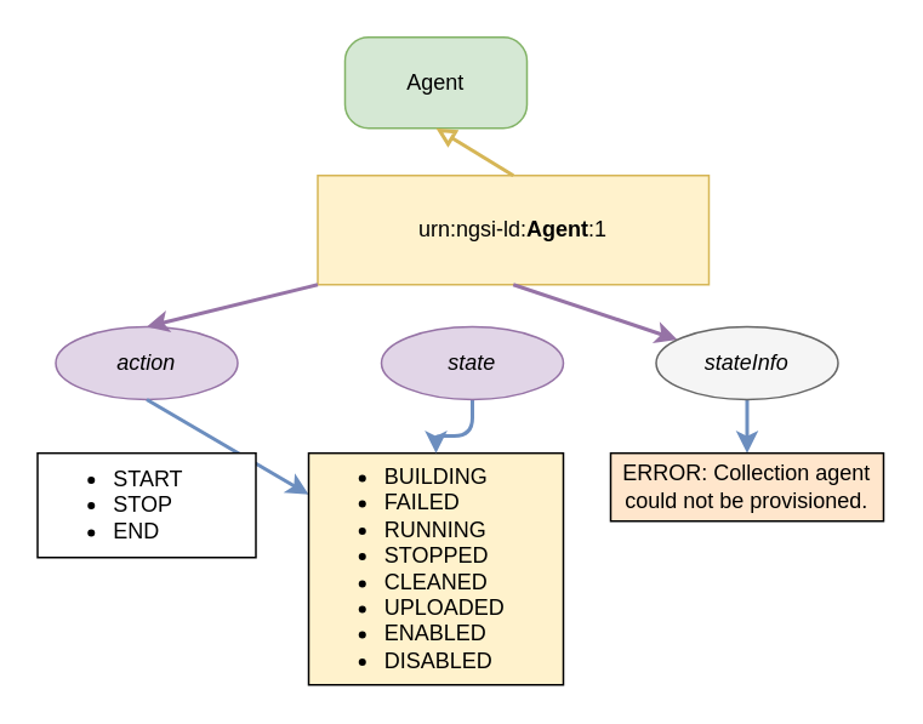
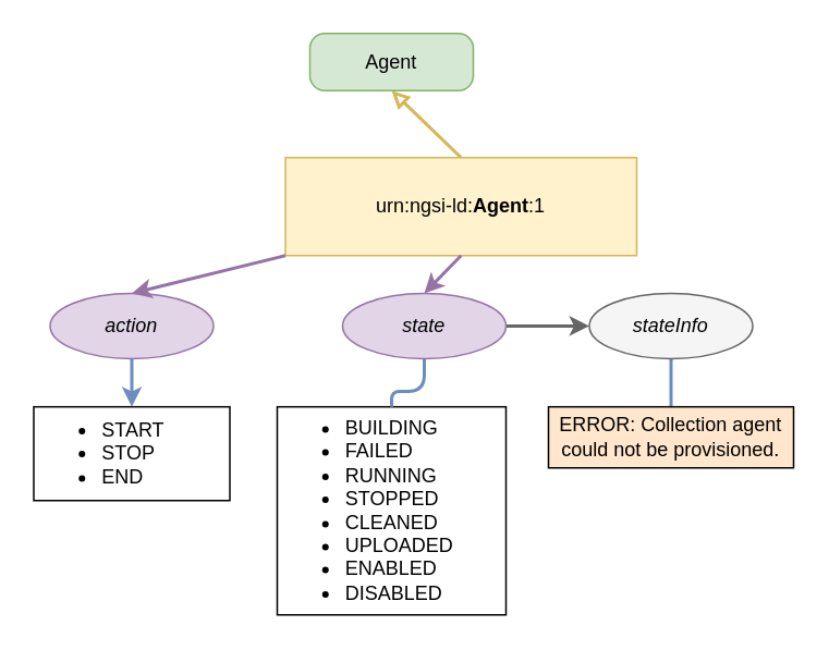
- <mxCell id="2" value="Agent" style="rounded=1;arcSize=26;whiteSpace=wrap;html=1;align=center;fillColor=#d5e8d4;strokeColor=#82b366;" parent="1" vertex="1"><mxGeometry x="189" y="20" width="100" height="50" as="geometry" /></mxCell>
+ <mxCell id="2" value="Agent" style="rounded=1;arcSize=26;whiteSpace=wrap;html=1;align=center;fillColor=#d5e8d4;strokeColor=#82b366;" parent="1" vertex="1"><mxGeometry x="189" y="20" width="100" height="35" as="geometry" /></mxCell>
- <mxCell id="7" value="" style="endArrow=classic;html=1;fillColor=#e1d5e7;strokeColor=#9673a6;strokeWidth=2;exitX=0.5;exitY=1;exitDx=0;exitDy=0;" parent="1" source="4" target="15" edge="1"><mxGeometry relative="1" as="geometry"><mxPoint x="415" y="471" as="sourcePoint" /><mxPoint x="271.796" y="179.311" as="targetPoint" /></mxGeometry></mxCell>
+ <mxCell id="7" value="" style="endArrow=classic;html=1;fillColor=#e1d5e7;strokeColor=#9673a6;strokeWidth=2;exitX=0.5;exitY=1;exitDx=0;exitDy=0;entryX=0.5;entryY=0;entryDx=0;entryDy=0;" parent="1" source="4" target="13" edge="1"><mxGeometry relative="1" as="geometry"><mxPoint x="415" y="471" as="sourcePoint" /><mxPoint x="271.796" y="179.311" as="targetPoint" /></mxGeometry></mxCell>
+ <mxCell id="3" style="rounded=1;orthogonalLoop=1;jettySize=auto;html=1;exitX=1;exitY=0.5;exitDx=0;exitDy=0;strokeWidth=2;fillColor=#e1d5e7;entryX=0;entryY=0.5;entryDx=0;entryDy=0;strokeColor=#666666;" parent="1" source="13" target="15" edge="1"><mxGeometry relative="1" as="geometry" /></mxCell>
- <mxCell id="9" value="" style="endArrow=classic;html=1;fillColor=#dae8fc;strokeColor=#6c8ebf;strokeWidth=2;exitX=0.5;exitY=1;exitDx=0;exitDy=0;" parent="1" source="6" target="11" edge="1"><mxGeometry relative="1" as="geometry"><mxPoint x="114" y="217" as="sourcePoint" /><mxPoint x="114" y="246" as="targetPoint" /></mxGeometry></mxCell>
+ <mxCell id="9" value="" style="endArrow=classic;html=1;fillColor=#dae8fc;strokeColor=#6c8ebf;entryX=0.5;entryY=0;entryDx=0;entryDy=0;strokeWidth=2;exitX=0.5;exitY=1;exitDx=0;exitDy=0;" parent="1" source="6" target="10" edge="1"><mxGeometry relative="1" as="geometry"><mxPoint x="114" y="217" as="sourcePoint" /><mxPoint x="114" y="246" as="targetPoint" /></mxGeometry></mxCell>
- <mxCell id="14" style="rounded=1;orthogonalLoop=1;jettySize=auto;html=1;exitX=0.5;exitY=1;exitDx=0;exitDy=0;entryX=0.5;entryY=0;entryDx=0;entryDy=0;strokeColor=#6c8ebf;strokeWidth=2;fillColor=#dae8fc;" parent="1" source="15" target="16" edge="1"><mxGeometry relative="1" as="geometry" /></mxCell>
+ <mxCell id="14" style="rounded=1;orthogonalLoop=1;jettySize=auto;html=1;exitX=0.5;exitY=1;exitDx=0;exitDy=0;entryX=0.5;entryY=0;entryDx=0;entryDy=0;strokeColor=#6c8ebf;strokeWidth=2;fillColor=#dae8fc;endArrow=none;" parent="1" source="15" target="16" edge="1"><mxGeometry relative="1" as="geometry" /></mxCell>
- <mxCell id="12" value="" style="edgeStyle=orthogonalEdgeStyle;rounded=1;orthogonalLoop=1;jettySize=auto;html=1;strokeColor=#6c8ebf;strokeWidth=2;fillColor=#dae8fc;" parent="1" source="13" target="11" edge="1"><mxGeometry relative="1" as="geometry" /></mxCell>
+ <mxCell id="12" value="" style="edgeStyle=orthogonalEdgeStyle;rounded=1;orthogonalLoop=1;jettySize=auto;html=1;strokeColor=#6c8ebf;strokeWidth=2;fillColor=#dae8fc;endArrow=none;" parent="1" source="13" target="11" edge="1"><mxGeometry relative="1" as="geometry" /></mxCell>
- <mxCell id="11" value="&lt;ul&gt;&lt;li&gt;&lt;span&gt;BUILDING&lt;/span&gt;&lt;/li&gt;&lt;li&gt;&lt;span&gt;FAILED&lt;/span&gt;&lt;/li&gt;&lt;li&gt;RUNNING&lt;/li&gt;&lt;li&gt;STOPPED&lt;/li&gt;&lt;li&gt;CLEANED&lt;/li&gt;&lt;li&gt;UPLOADED&lt;/li&gt;&lt;li&gt;ENABLED&lt;/li&gt;&lt;li&gt;DISABLED&lt;/li&gt;&lt;/ul&gt;" style="whiteSpace=wrap;html=1;align=left;fillColor=#fff2cc;" parent="1" vertex="1"><mxGeometry x="169" y="248.62" width="140" height="127.38" as="geometry" /></mxCell>
+ <mxCell id="11" value="&lt;ul&gt;&lt;li&gt;&lt;span&gt;BUILDING&lt;/span&gt;&lt;/li&gt;&lt;li&gt;&lt;span&gt;FAILED&lt;/span&gt;&lt;/li&gt;&lt;li&gt;RUNNING&lt;/li&gt;&lt;li&gt;STOPPED&lt;/li&gt;&lt;li&gt;CLEANED&lt;/li&gt;&lt;li&gt;UPLOADED&lt;/li&gt;&lt;li&gt;ENABLED&lt;/li&gt;&lt;li&gt;DISABLED&lt;/li&gt;&lt;/ul&gt;" style="whiteSpace=wrap;html=1;align=left;" parent="1" vertex="1"><mxGeometry x="169" y="248.62" width="140" height="127.38" as="geometry" /></mxCell>
